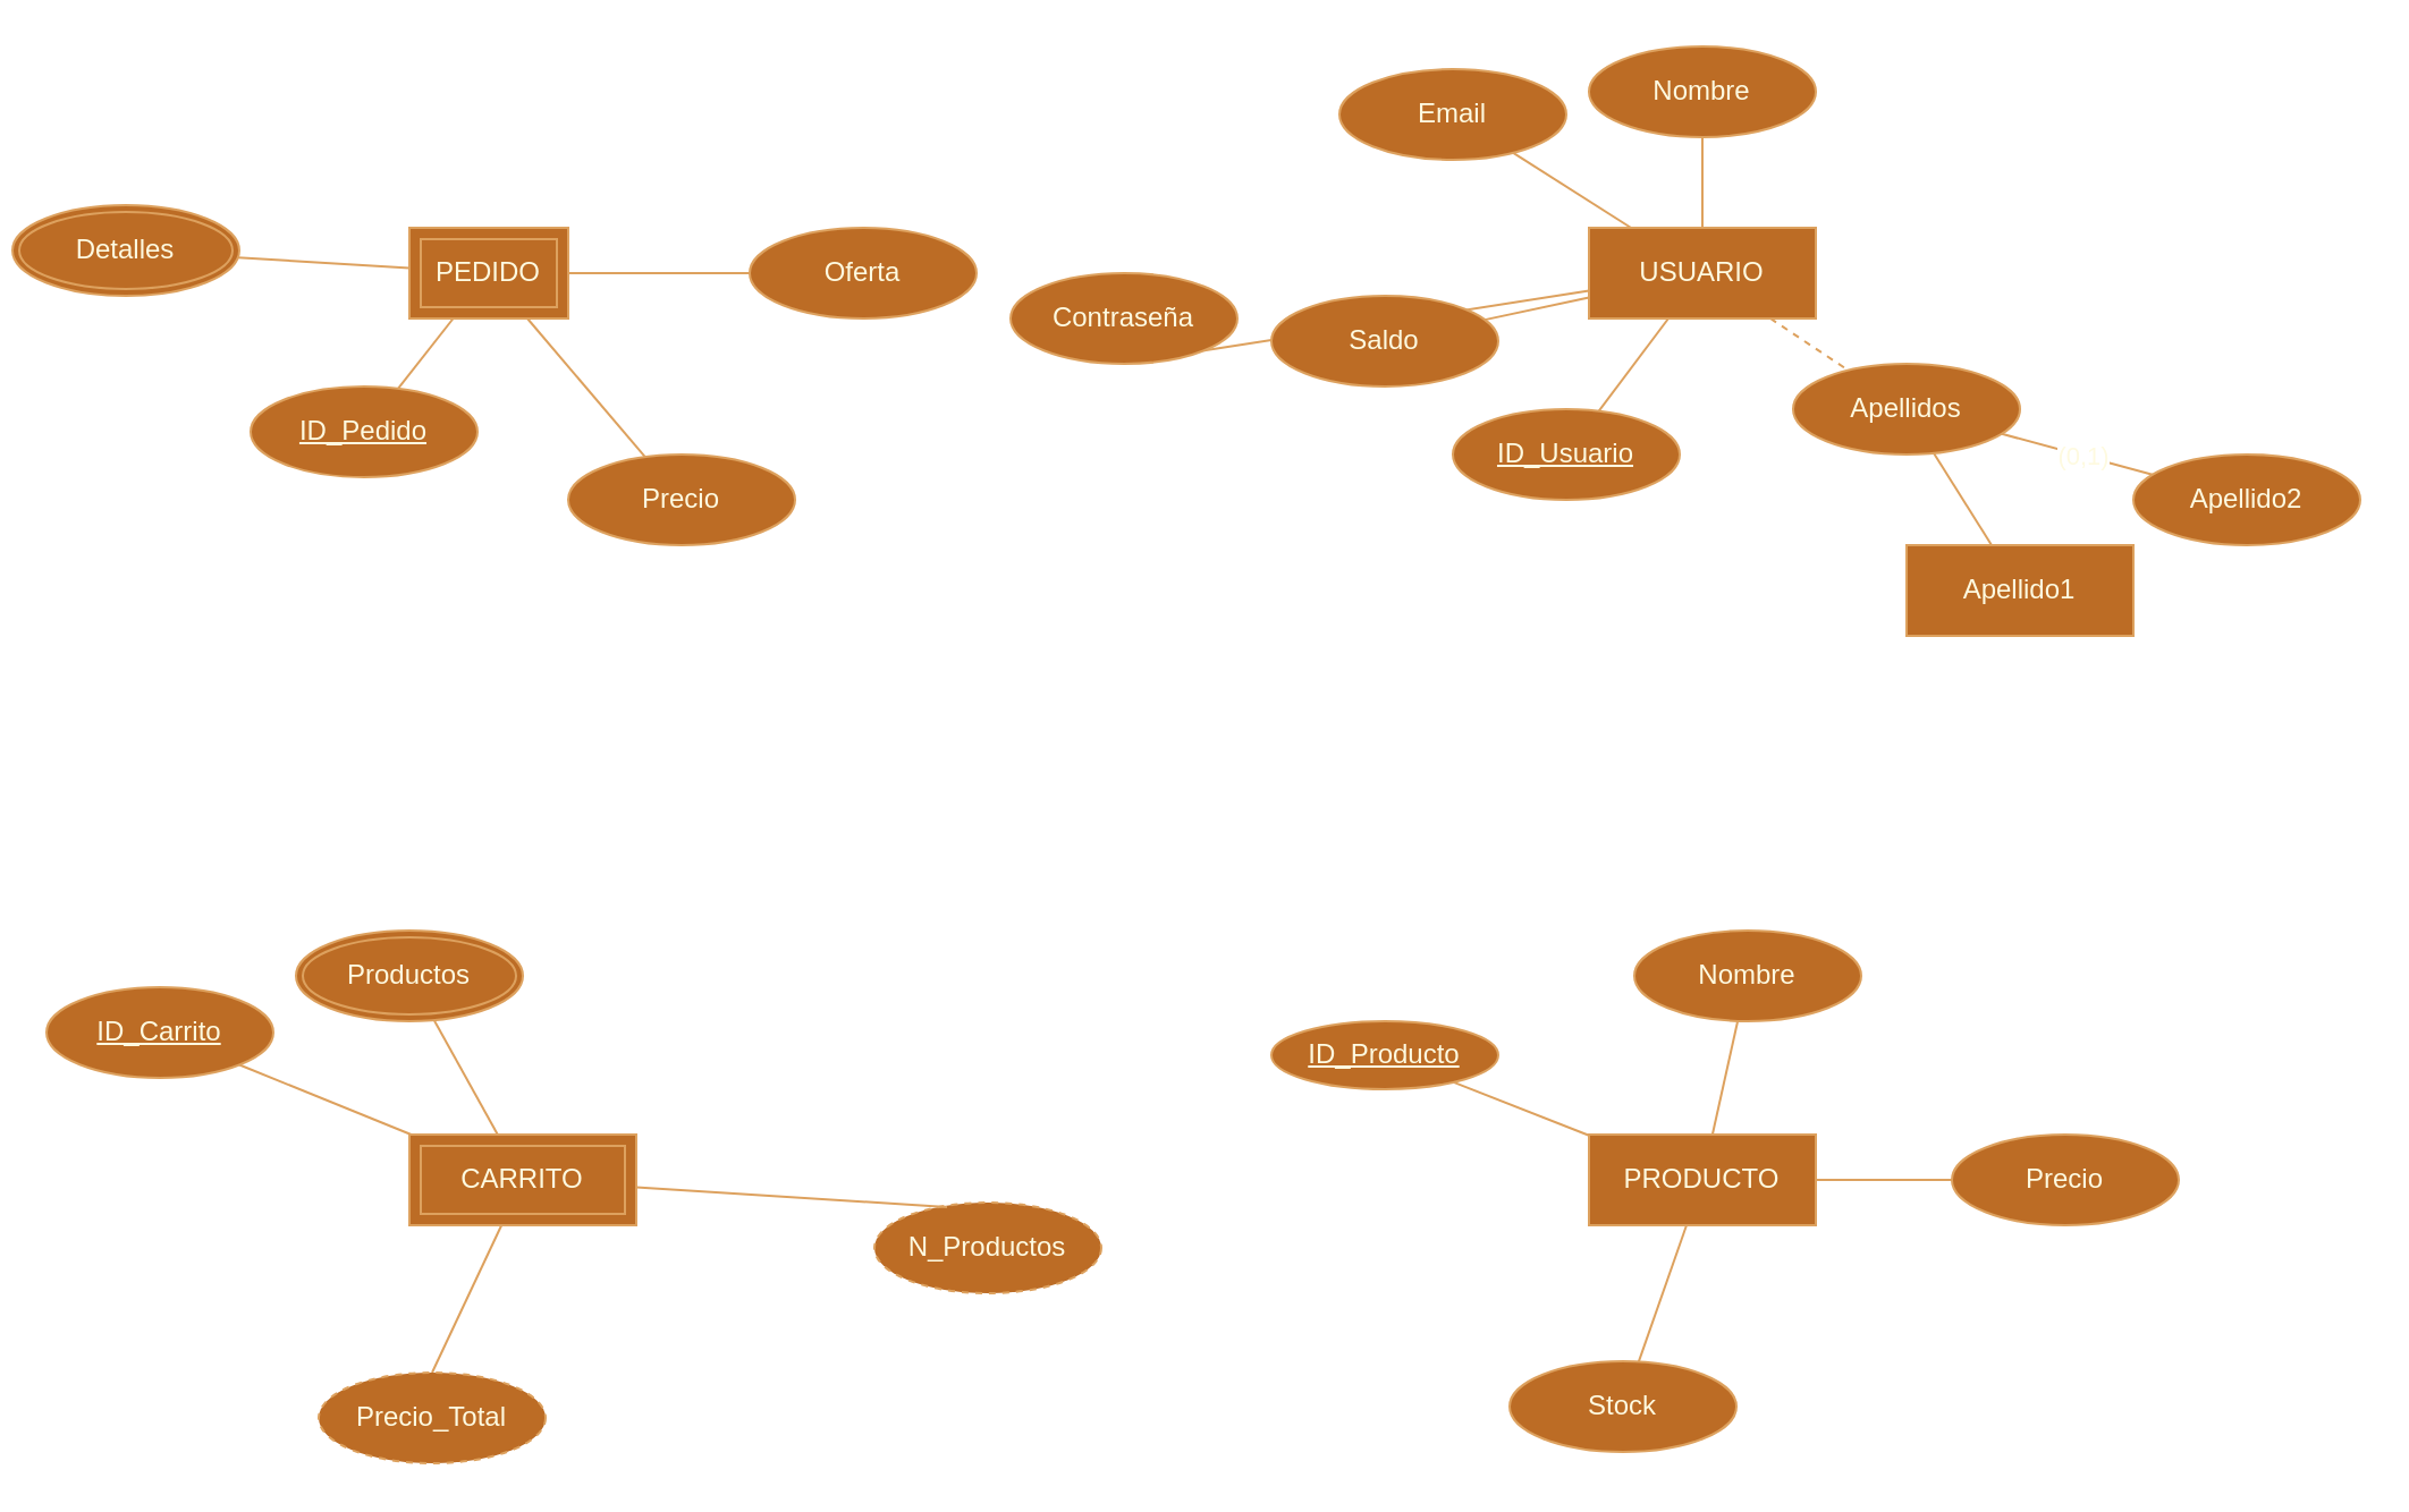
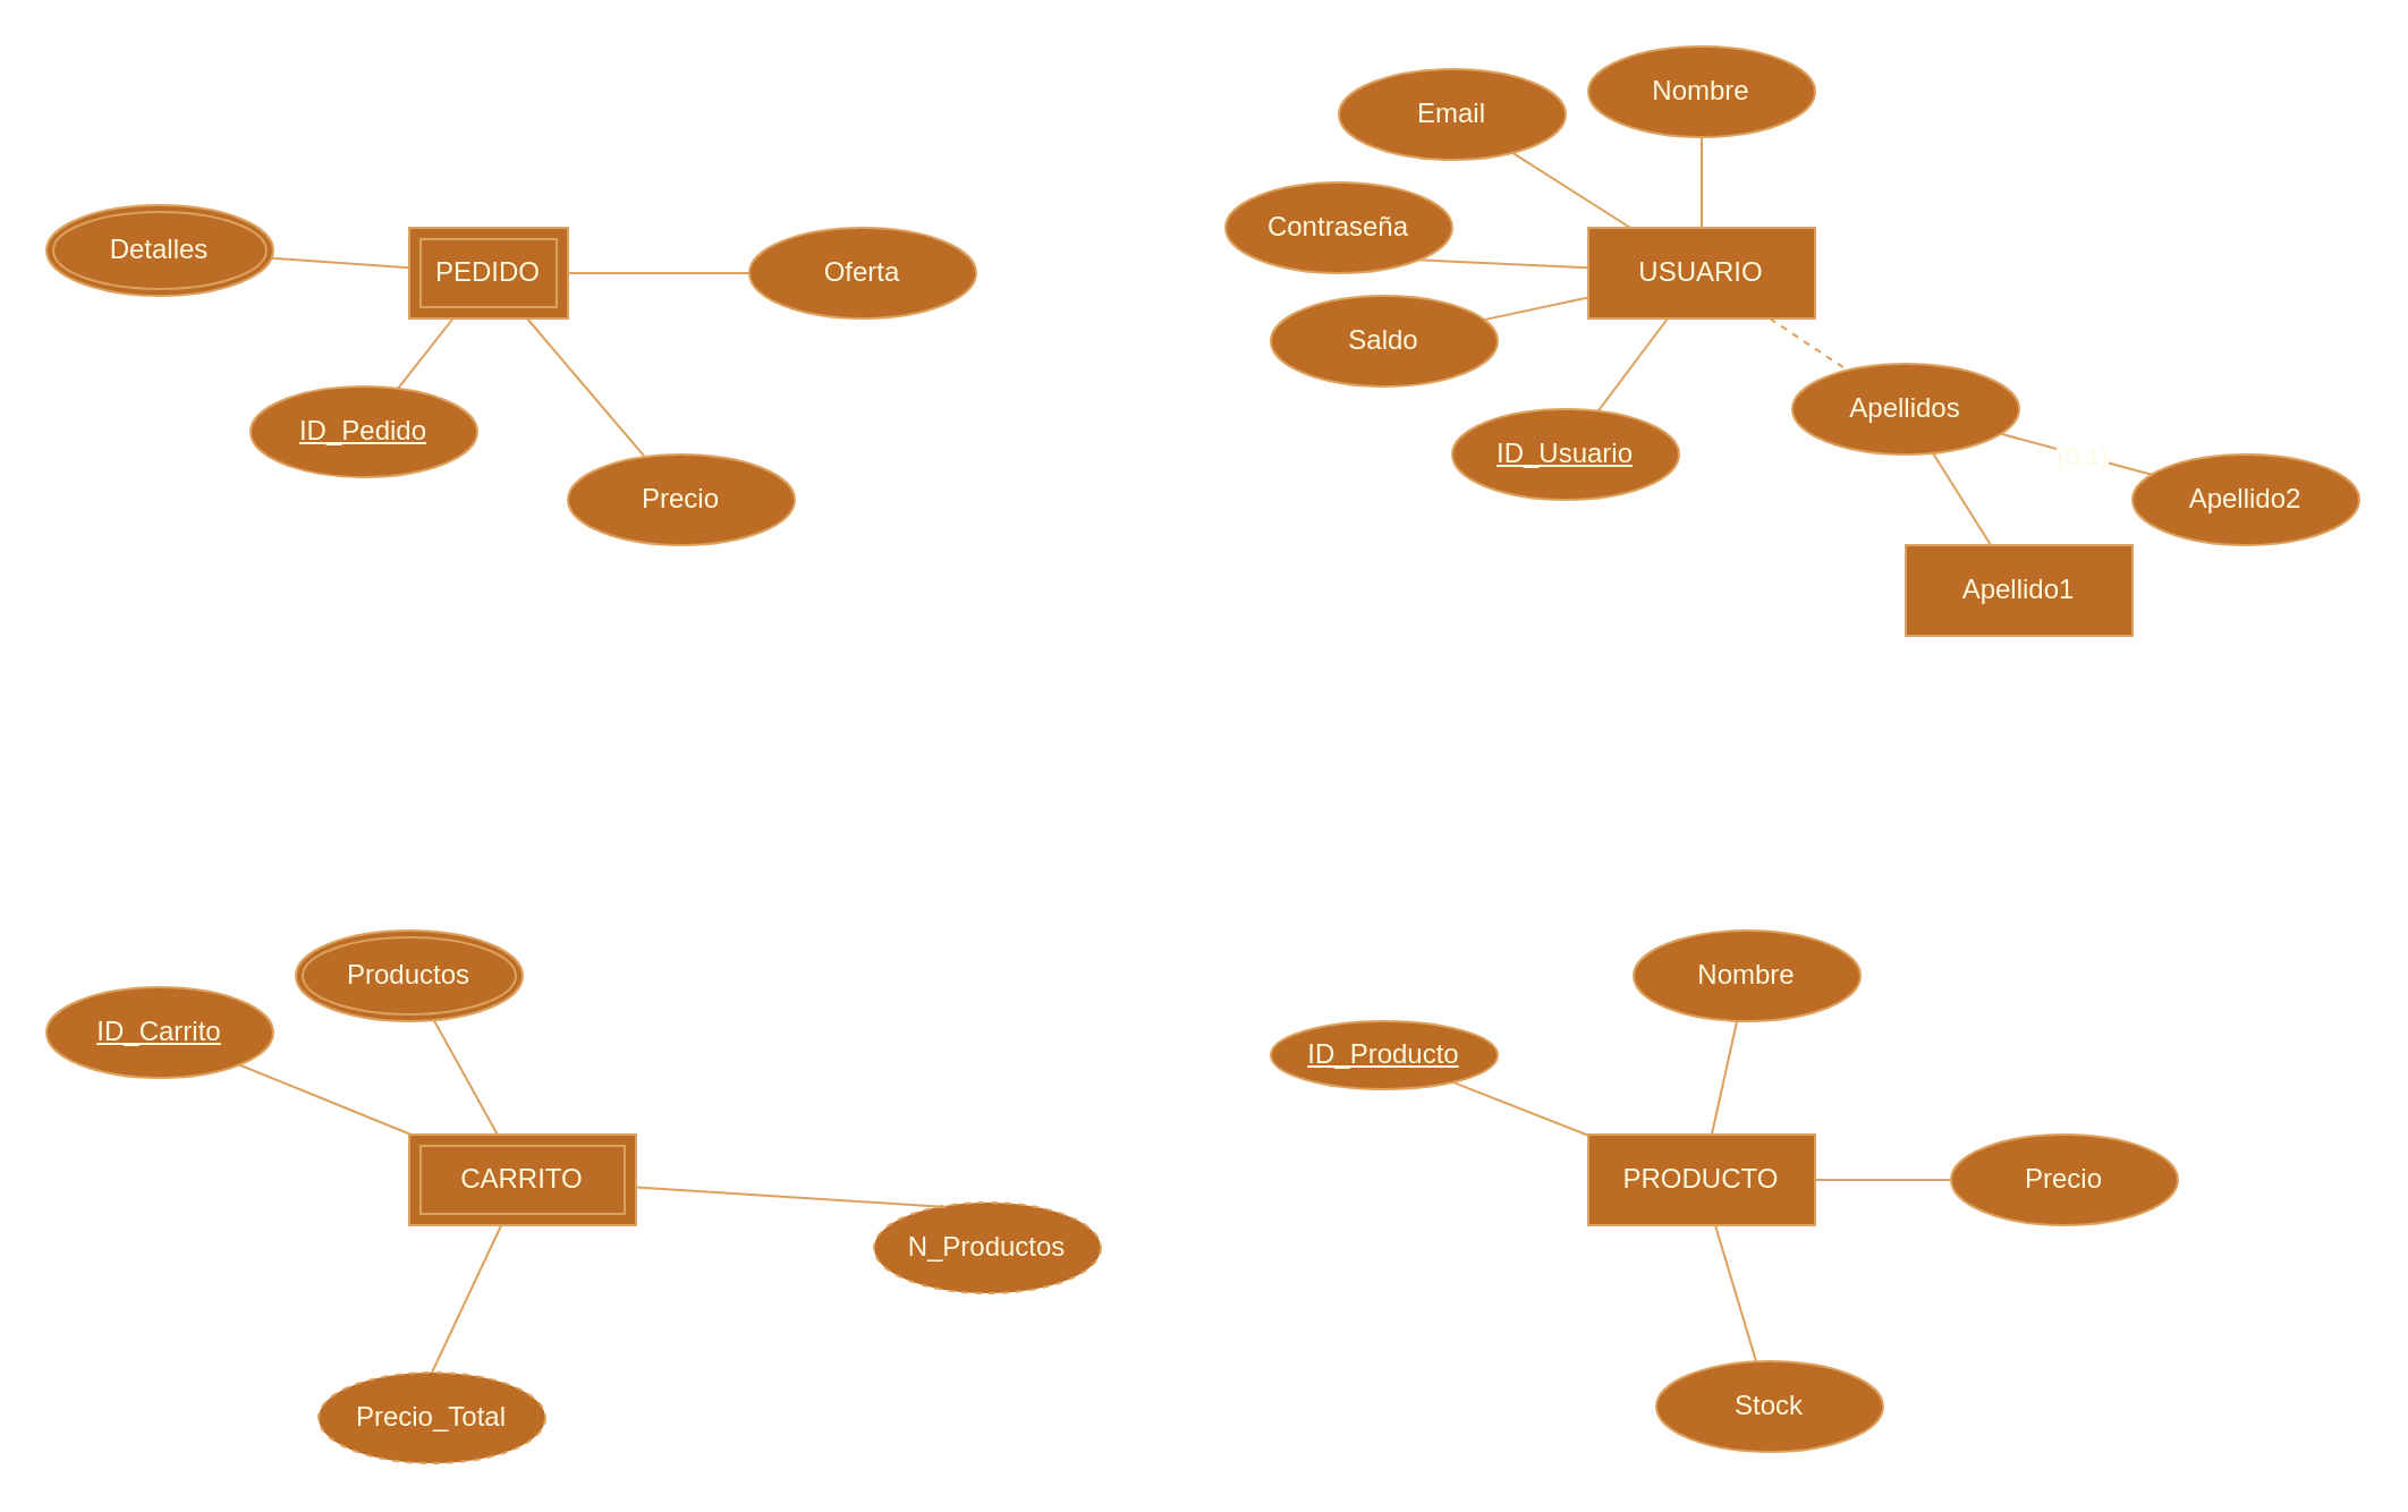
- <mxCell id="39" value="Detalles" style="ellipse;shape=doubleEllipse;margin=3;whiteSpace=wrap;html=1;align=center;strokeColor=#DDA15E;fontColor=#FEFAE0;fillColor=#BC6C25;" vertex="1" parent="1"><mxGeometry x="5" y="90" width="100" height="40" as="geometry" /></mxCell>
+ <mxCell id="39" value="Detalles" style="ellipse;shape=doubleEllipse;margin=3;whiteSpace=wrap;html=1;align=center;strokeColor=#DDA15E;fontColor=#FEFAE0;fillColor=#BC6C25;" vertex="1" parent="1"><mxGeometry x="20" y="90" width="100" height="40" as="geometry" /></mxCell>
- <mxCell id="28" value="Contraseña" style="ellipse;whiteSpace=wrap;html=1;align=center;labelBackgroundColor=none;fillColor=#BC6C25;strokeColor=#DDA15E;fontColor=#FEFAE0;" vertex="1" parent="1"><mxGeometry x="445" y="120" width="100" height="40" as="geometry" /></mxCell>
+ <mxCell id="28" value="Contraseña" style="ellipse;whiteSpace=wrap;html=1;align=center;labelBackgroundColor=none;fillColor=#BC6C25;strokeColor=#DDA15E;fontColor=#FEFAE0;" vertex="1" parent="1"><mxGeometry x="540" y="80" width="100" height="40" as="geometry" /></mxCell>
- <mxCell id="45" value="Stock" style="ellipse;whiteSpace=wrap;html=1;align=center;labelBackgroundColor=none;fillColor=#BC6C25;strokeColor=#DDA15E;fontColor=#FEFAE0;" vertex="1" parent="1"><mxGeometry x="665" y="600" width="100" height="40" as="geometry" /></mxCell>
+ <mxCell id="45" value="Stock" style="ellipse;whiteSpace=wrap;html=1;align=center;labelBackgroundColor=none;fillColor=#BC6C25;strokeColor=#DDA15E;fontColor=#FEFAE0;" vertex="1" parent="1"><mxGeometry x="730" y="600" width="100" height="40" as="geometry" /></mxCell>
